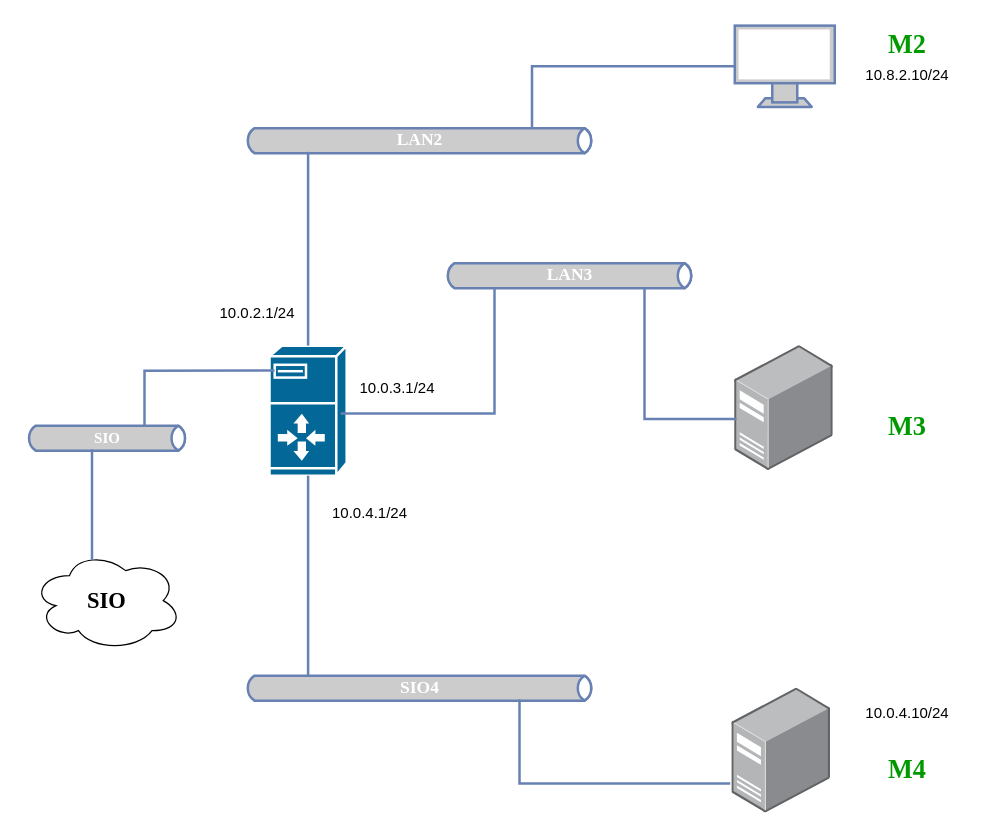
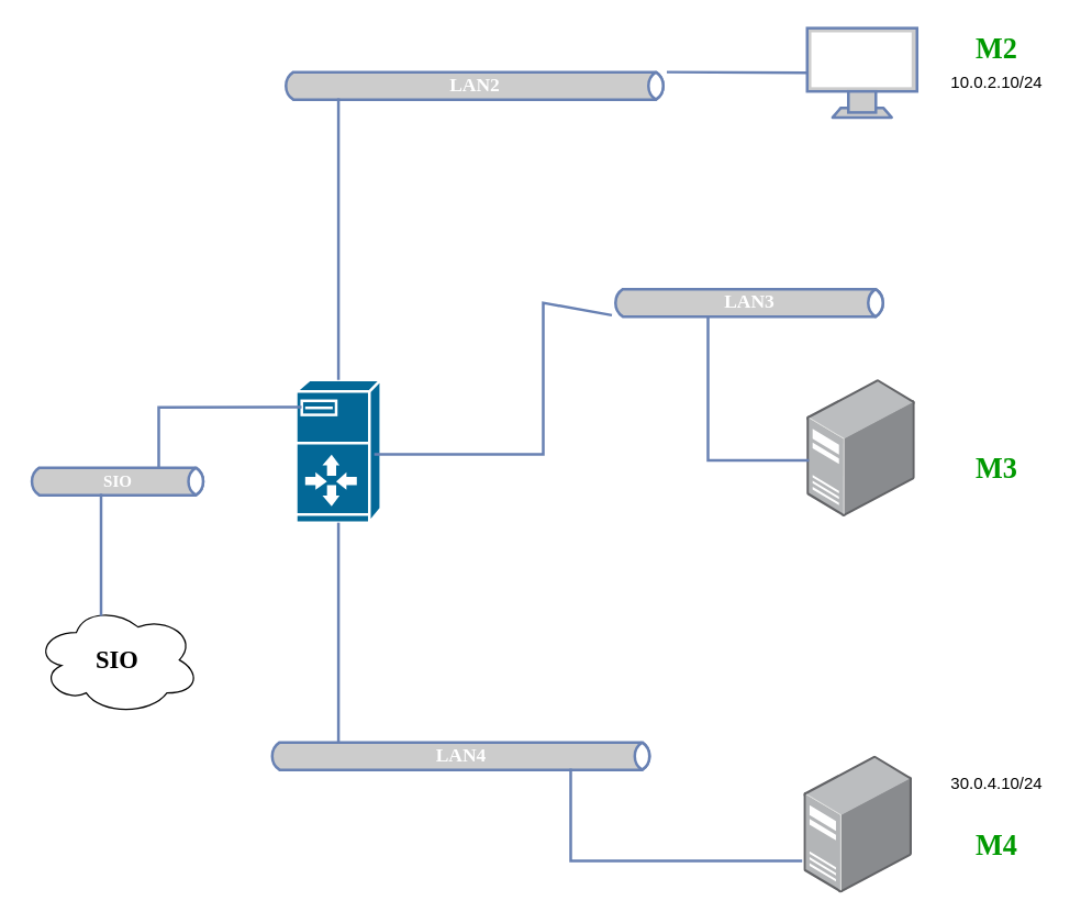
- <mxCell id="6" value="&lt;div&gt;10.8.2.10/24&lt;/div&gt;" style="text;html=1;align=center;verticalAlign=middle;resizable=0;points=[];autosize=1;" parent="1" vertex="1"><mxGeometry x="685" y="50" width="80" height="20" as="geometry" /></mxCell>
+ <mxCell id="6" value="&lt;div&gt;10.0.2.10/24&lt;/div&gt;" style="text;html=1;align=center;verticalAlign=middle;resizable=0;points=[];autosize=1;" parent="1" vertex="1"><mxGeometry x="685" y="50" width="80" height="20" as="geometry" /></mxCell>
- <mxCell id="14" value="&lt;font style=&quot;font-size: 14px&quot; face=&quot;Verdana&quot;&gt;&lt;b&gt;LAN2&lt;/b&gt;&lt;/font&gt;" style="html=1;fillColor=#CCCCCC;strokeColor=#6881B3;gradientColor=none;gradientDirection=north;strokeWidth=2;shape=mxgraph.networks.bus;gradientColor=none;gradientDirection=north;fontColor=#ffffff;perimeter=backbonePerimeter;backboneSize=20;" parent="1" vertex="1"><mxGeometry x="195" y="102" width="280" height="20" as="geometry" /></mxCell>
+ <mxCell id="14" value="&lt;font style=&quot;font-size: 14px&quot; face=&quot;Verdana&quot;&gt;&lt;b&gt;LAN2&lt;/b&gt;&lt;/font&gt;" style="html=1;fillColor=#CCCCCC;strokeColor=#6881B3;gradientColor=none;gradientDirection=north;strokeWidth=2;shape=mxgraph.networks.bus;gradientColor=none;gradientDirection=north;fontColor=#ffffff;perimeter=backbonePerimeter;backboneSize=20;" parent="1" vertex="1"><mxGeometry x="205" y="52" width="280" height="20" as="geometry" /></mxCell>
- <mxCell id="20" value="&lt;div&gt;&lt;font style=&quot;font-size: 14px&quot; face=&quot;Verdana&quot;&gt;&lt;b&gt;LAN3&lt;/b&gt;&lt;/font&gt;&lt;/div&gt;" style="html=1;fillColor=#CCCCCC;strokeColor=#6881B3;gradientColor=none;gradientDirection=north;strokeWidth=2;shape=mxgraph.networks.bus;gradientColor=none;gradientDirection=north;fontColor=#ffffff;perimeter=backbonePerimeter;backboneSize=20;" parent="1" vertex="1"><mxGeometry x="355" y="210" width="200" height="20" as="geometry" /></mxCell>
+ <mxCell id="20" value="&lt;div&gt;&lt;font style=&quot;font-size: 14px&quot; face=&quot;Verdana&quot;&gt;&lt;b&gt;LAN3&lt;/b&gt;&lt;/font&gt;&lt;/div&gt;" style="html=1;fillColor=#CCCCCC;strokeColor=#6881B3;gradientColor=none;gradientDirection=north;strokeWidth=2;shape=mxgraph.networks.bus;gradientColor=none;gradientDirection=north;fontColor=#ffffff;perimeter=backbonePerimeter;backboneSize=20;" parent="1" vertex="1"><mxGeometry x="445" y="210" width="200" height="20" as="geometry" /></mxCell>
- <mxCell id="7" value="&lt;div&gt;10.0.2.1/24&lt;/div&gt;" style="text;html=1;align=center;verticalAlign=middle;resizable=0;points=[];autosize=1;" parent="1" vertex="1"><mxGeometry x="165" y="240" width="80" height="20" as="geometry" /></mxCell>
- <mxCell id="8" value="&lt;div&gt;10.0.3.1/24&lt;/div&gt;" style="text;html=1;align=center;verticalAlign=middle;resizable=0;points=[];autosize=1;" parent="1" vertex="1"><mxGeometry x="276.75" y="300" width="80" height="20" as="geometry" /></mxCell>
- <mxCell id="13" value="&lt;div&gt;10.0.4.1/24&lt;/div&gt;" style="text;html=1;align=center;verticalAlign=middle;resizable=0;points=[];autosize=1;" parent="1" vertex="1"><mxGeometry x="255" y="400" width="80" height="20" as="geometry" /></mxCell>
- <mxCell id="17" value="&lt;font style=&quot;font-size: 14px&quot; face=&quot;Verdana&quot;&gt;&lt;b&gt;SIO4&lt;/b&gt;&lt;/font&gt;" style="html=1;fillColor=#CCCCCC;strokeColor=#6881B3;gradientColor=none;gradientDirection=north;strokeWidth=2;shape=mxgraph.networks.bus;gradientColor=none;gradientDirection=north;fontColor=#ffffff;perimeter=backbonePerimeter;backboneSize=20;" parent="1" vertex="1"><mxGeometry x="195" y="540" width="280" height="20" as="geometry" /></mxCell>
+ <mxCell id="17" value="&lt;font style=&quot;font-size: 14px&quot; face=&quot;Verdana&quot;&gt;&lt;b&gt;LAN4&lt;/b&gt;&lt;/font&gt;" style="html=1;fillColor=#CCCCCC;strokeColor=#6881B3;gradientColor=none;gradientDirection=north;strokeWidth=2;shape=mxgraph.networks.bus;gradientColor=none;gradientDirection=north;fontColor=#ffffff;perimeter=backbonePerimeter;backboneSize=20;" parent="1" vertex="1"><mxGeometry x="195" y="540" width="280" height="20" as="geometry" /></mxCell>
- <mxCell id="9" value="&lt;div&gt;10.0.4.10/24&lt;/div&gt;" style="text;html=1;align=center;verticalAlign=middle;resizable=0;points=[];autosize=1;" parent="1" vertex="1"><mxGeometry x="685" y="560" width="80" height="20" as="geometry" /></mxCell>
+ <mxCell id="9" value="&lt;div&gt;30.0.4.10/24&lt;/div&gt;" style="text;html=1;align=center;verticalAlign=middle;resizable=0;points=[];autosize=1;" parent="1" vertex="1"><mxGeometry x="685" y="560" width="80" height="20" as="geometry" /></mxCell>
